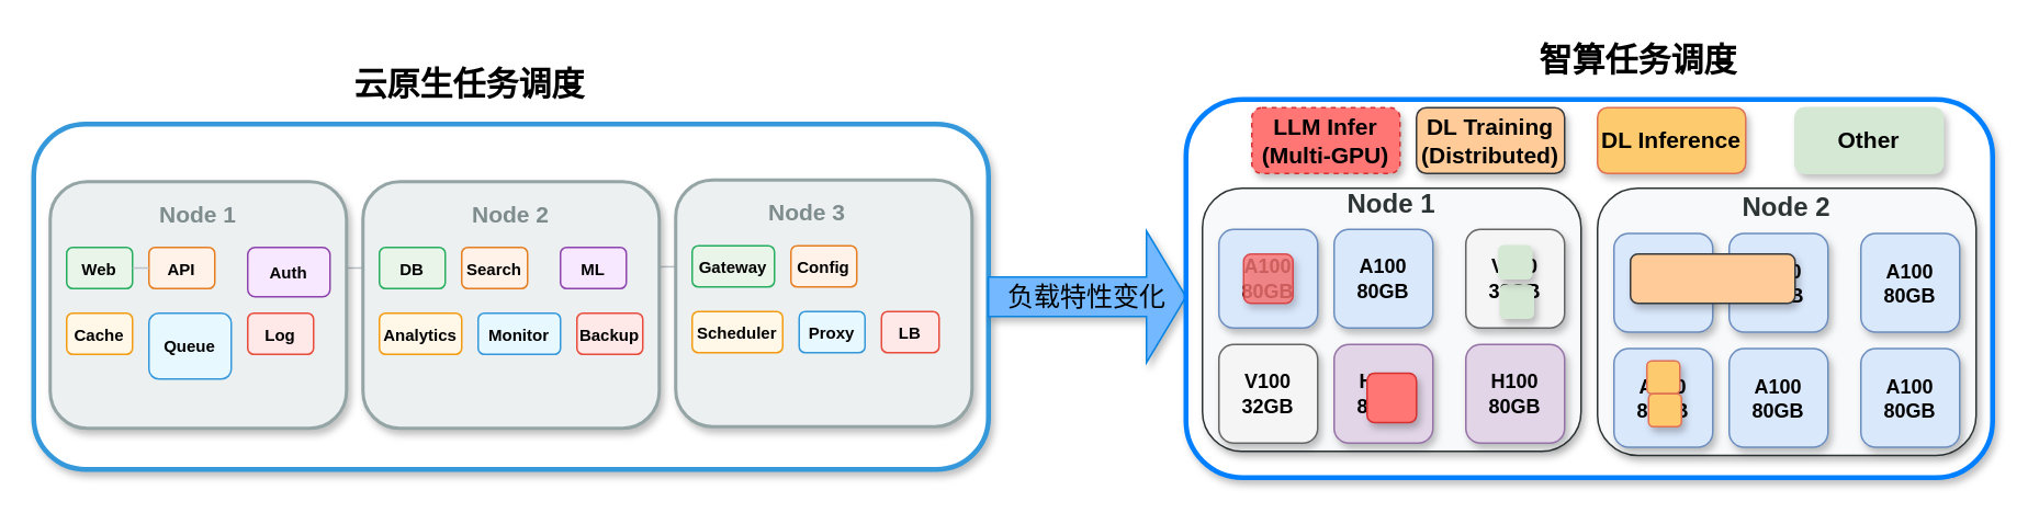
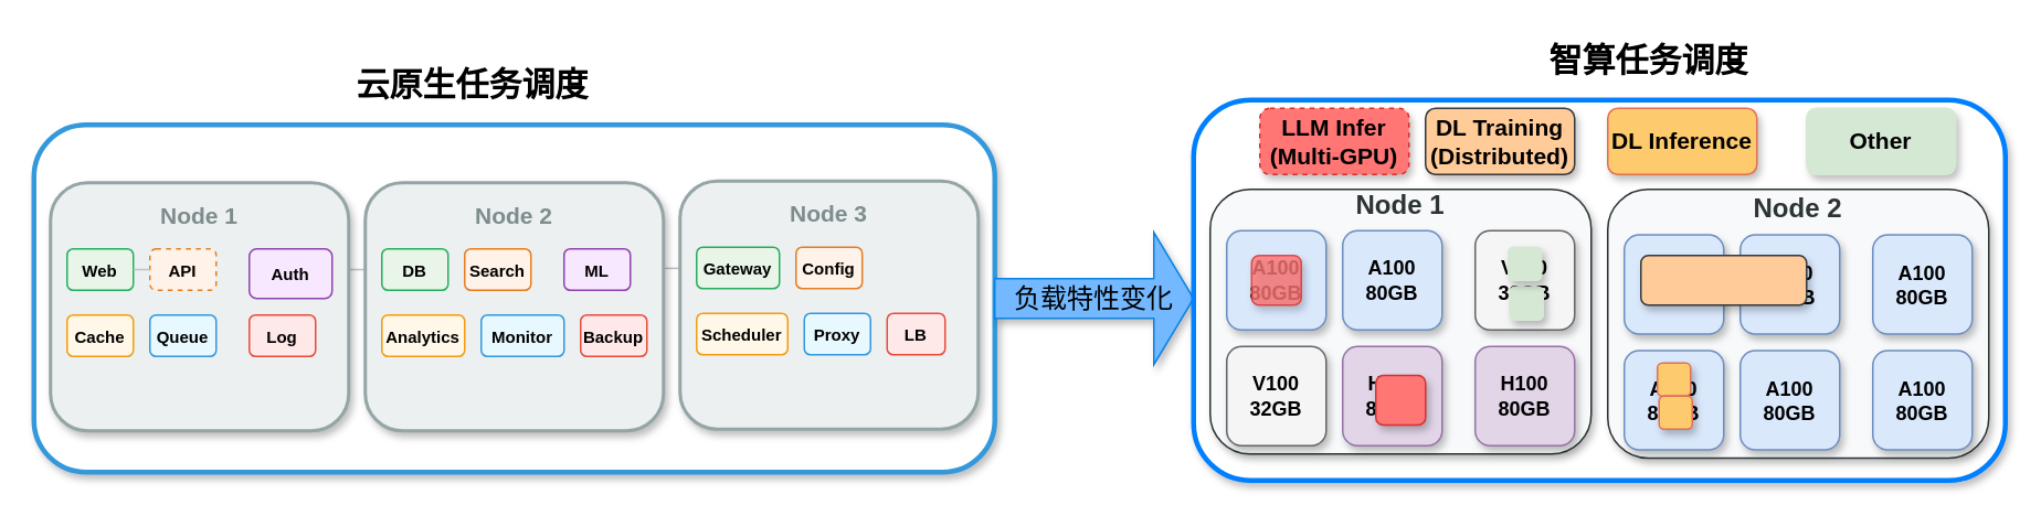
- <mxCell id="58" value="Node 3" style="text;html=1;strokeColor=none;fillColor=none;align=center;verticalAlign=middle;whiteSpace=wrap;rounded=0;fontSize=14;fontStyle=1;fontColor=#7f8c8d;" parent="56" vertex="1"><mxGeometry x="40" y="10" width="80" height="20" as="geometry" /></mxCell>
+ <mxCell id="58" value="Node 3" style="text;html=1;strokeColor=none;fillColor=none;align=center;verticalAlign=middle;whiteSpace=wrap;rounded=0;fontSize=14;fontStyle=1;fontColor=#7f8c8d;" parent="56" vertex="1"><mxGeometry x="50" y="10" width="80" height="20" as="geometry" /></mxCell>
- <mxCell id="41" value="API" style="rounded=1;whiteSpace=wrap;html=1;fillColor=#fff2e8;strokeColor=#e67e22;fontSize=10;fontStyle=1;" parent="37" vertex="1"><mxGeometry x="60" y="40" width="40" height="25" as="geometry" /></mxCell>
+ <mxCell id="41" value="API" style="rounded=1;whiteSpace=wrap;html=1;fillColor=#fff2e8;strokeColor=#e67e22;fontSize=10;fontStyle=1;dashed=1;" parent="37" vertex="1"><mxGeometry x="60" y="40" width="40" height="25" as="geometry" /></mxCell>
- <mxCell id="44" value="Queue" style="rounded=1;whiteSpace=wrap;html=1;fillColor=#e8f8ff;strokeColor=#3498db;fontSize=10;fontStyle=1;" parent="37" vertex="1"><mxGeometry x="60" y="80" width="50" height="40" as="geometry" /></mxCell>
+ <mxCell id="44" value="Queue" style="rounded=1;whiteSpace=wrap;html=1;fillColor=#e8f8ff;strokeColor=#3498db;fontSize=10;fontStyle=1;" parent="37" vertex="1"><mxGeometry x="60" y="80" width="40" height="25" as="geometry" /></mxCell>
